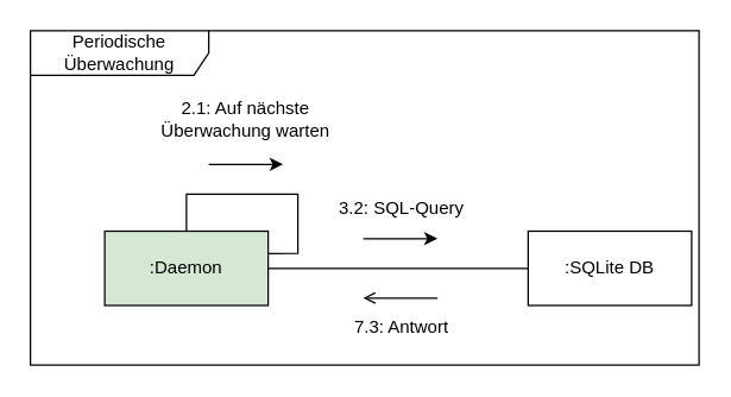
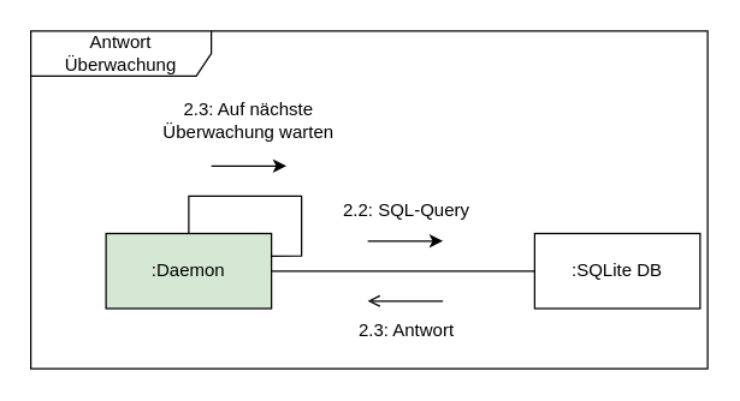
- <mxCell id="2" value="Periodische Überwachung" style="shape=umlFrame;whiteSpace=wrap;html=1;pointerEvents=0;width=120;height=30;" vertex="1" parent="1"><mxGeometry width="450" height="225" as="geometry" x="20" y="20" /></mxCell>
+ <mxCell id="2" value="Antwort Überwachung" style="shape=umlFrame;whiteSpace=wrap;html=1;pointerEvents=0;width=120;height=30;" vertex="1" parent="1"><mxGeometry width="450" height="225" as="geometry" x="20" y="20" /></mxCell>
- <mxCell id="6" value="2.1: Auf nächste&lt;div&gt;Überwachung warten&lt;/div&gt;" style="text;html=1;align=center;verticalAlign=middle;whiteSpace=wrap;rounded=0;" vertex="1" parent="1"><mxGeometry x="100" y="55" width="130" height="50" as="geometry" /></mxCell>
+ <mxCell id="6" value="2.3: Auf nächste&lt;div&gt;Überwachung warten&lt;/div&gt;" style="text;html=1;align=center;verticalAlign=middle;whiteSpace=wrap;rounded=0;" vertex="1" parent="1"><mxGeometry x="100" y="55" width="130" height="50" as="geometry" /></mxCell>
- <mxCell id="8" value="3.2: SQL-Query" style="text;html=1;align=center;verticalAlign=middle;whiteSpace=wrap;rounded=0;" vertex="1" parent="1"><mxGeometry x="205" y="125" width="130" height="30" as="geometry" /></mxCell>
+ <mxCell id="8" value="2.2: SQL-Query" style="text;html=1;align=center;verticalAlign=middle;whiteSpace=wrap;rounded=0;" vertex="1" parent="1"><mxGeometry x="205" y="125" width="130" height="30" as="geometry" /></mxCell>
- <mxCell id="11" value="7.3: Antwort" style="text;html=1;align=center;verticalAlign=middle;whiteSpace=wrap;rounded=0;" vertex="1" parent="1"><mxGeometry x="205" y="205" width="130" height="30" as="geometry" /></mxCell>
+ <mxCell id="11" value="2.3: Antwort" style="text;html=1;align=center;verticalAlign=middle;whiteSpace=wrap;rounded=0;" vertex="1" parent="1"><mxGeometry x="205" y="205" width="130" height="30" as="geometry" /></mxCell>
